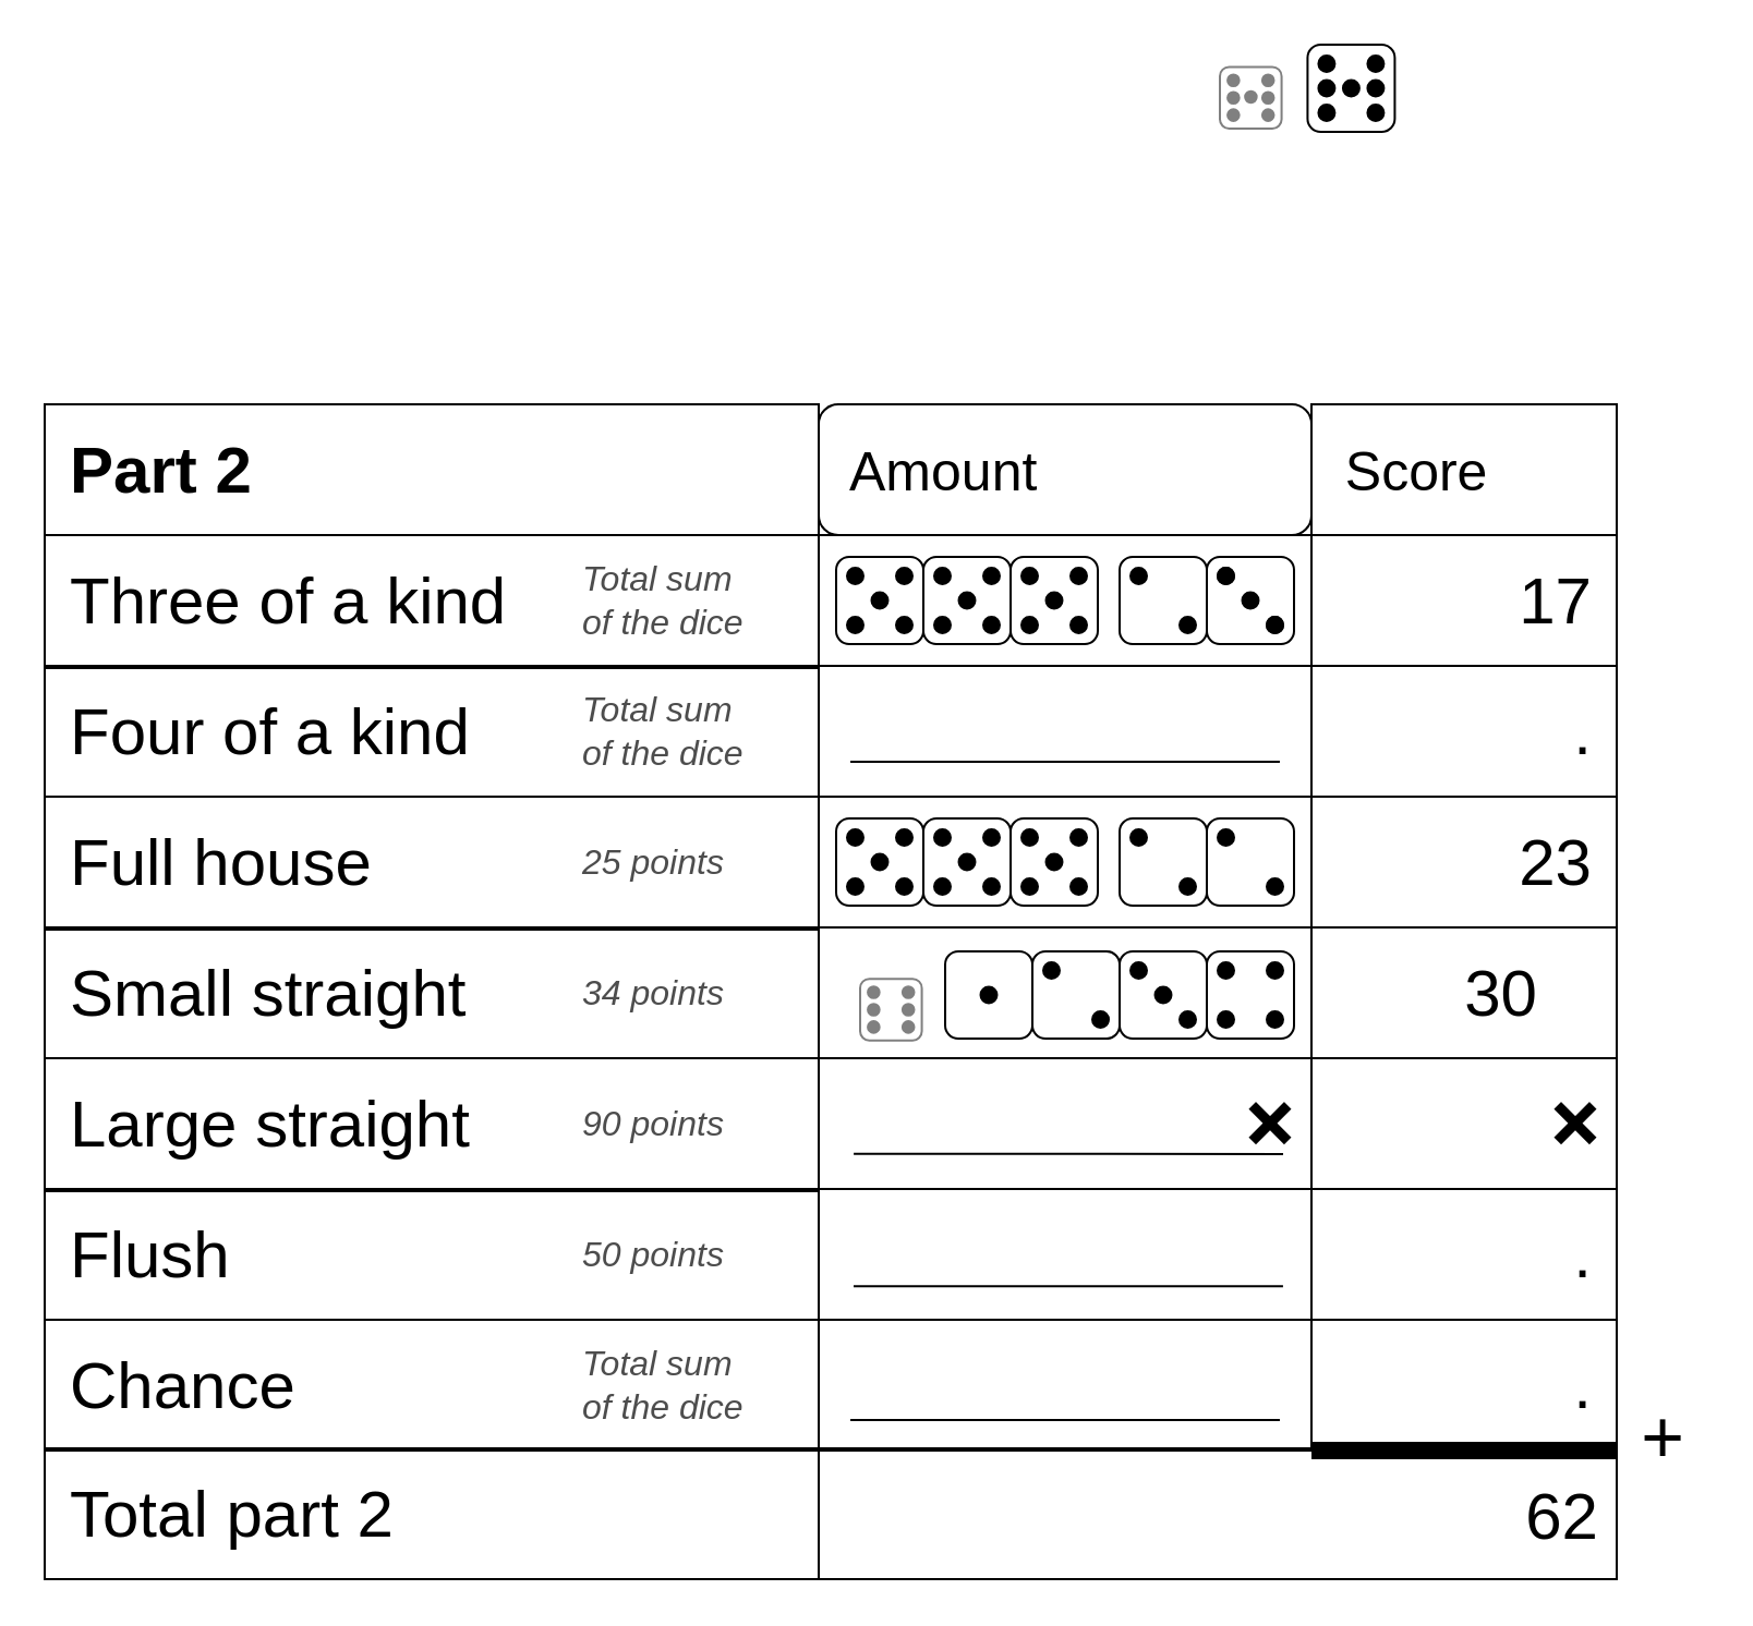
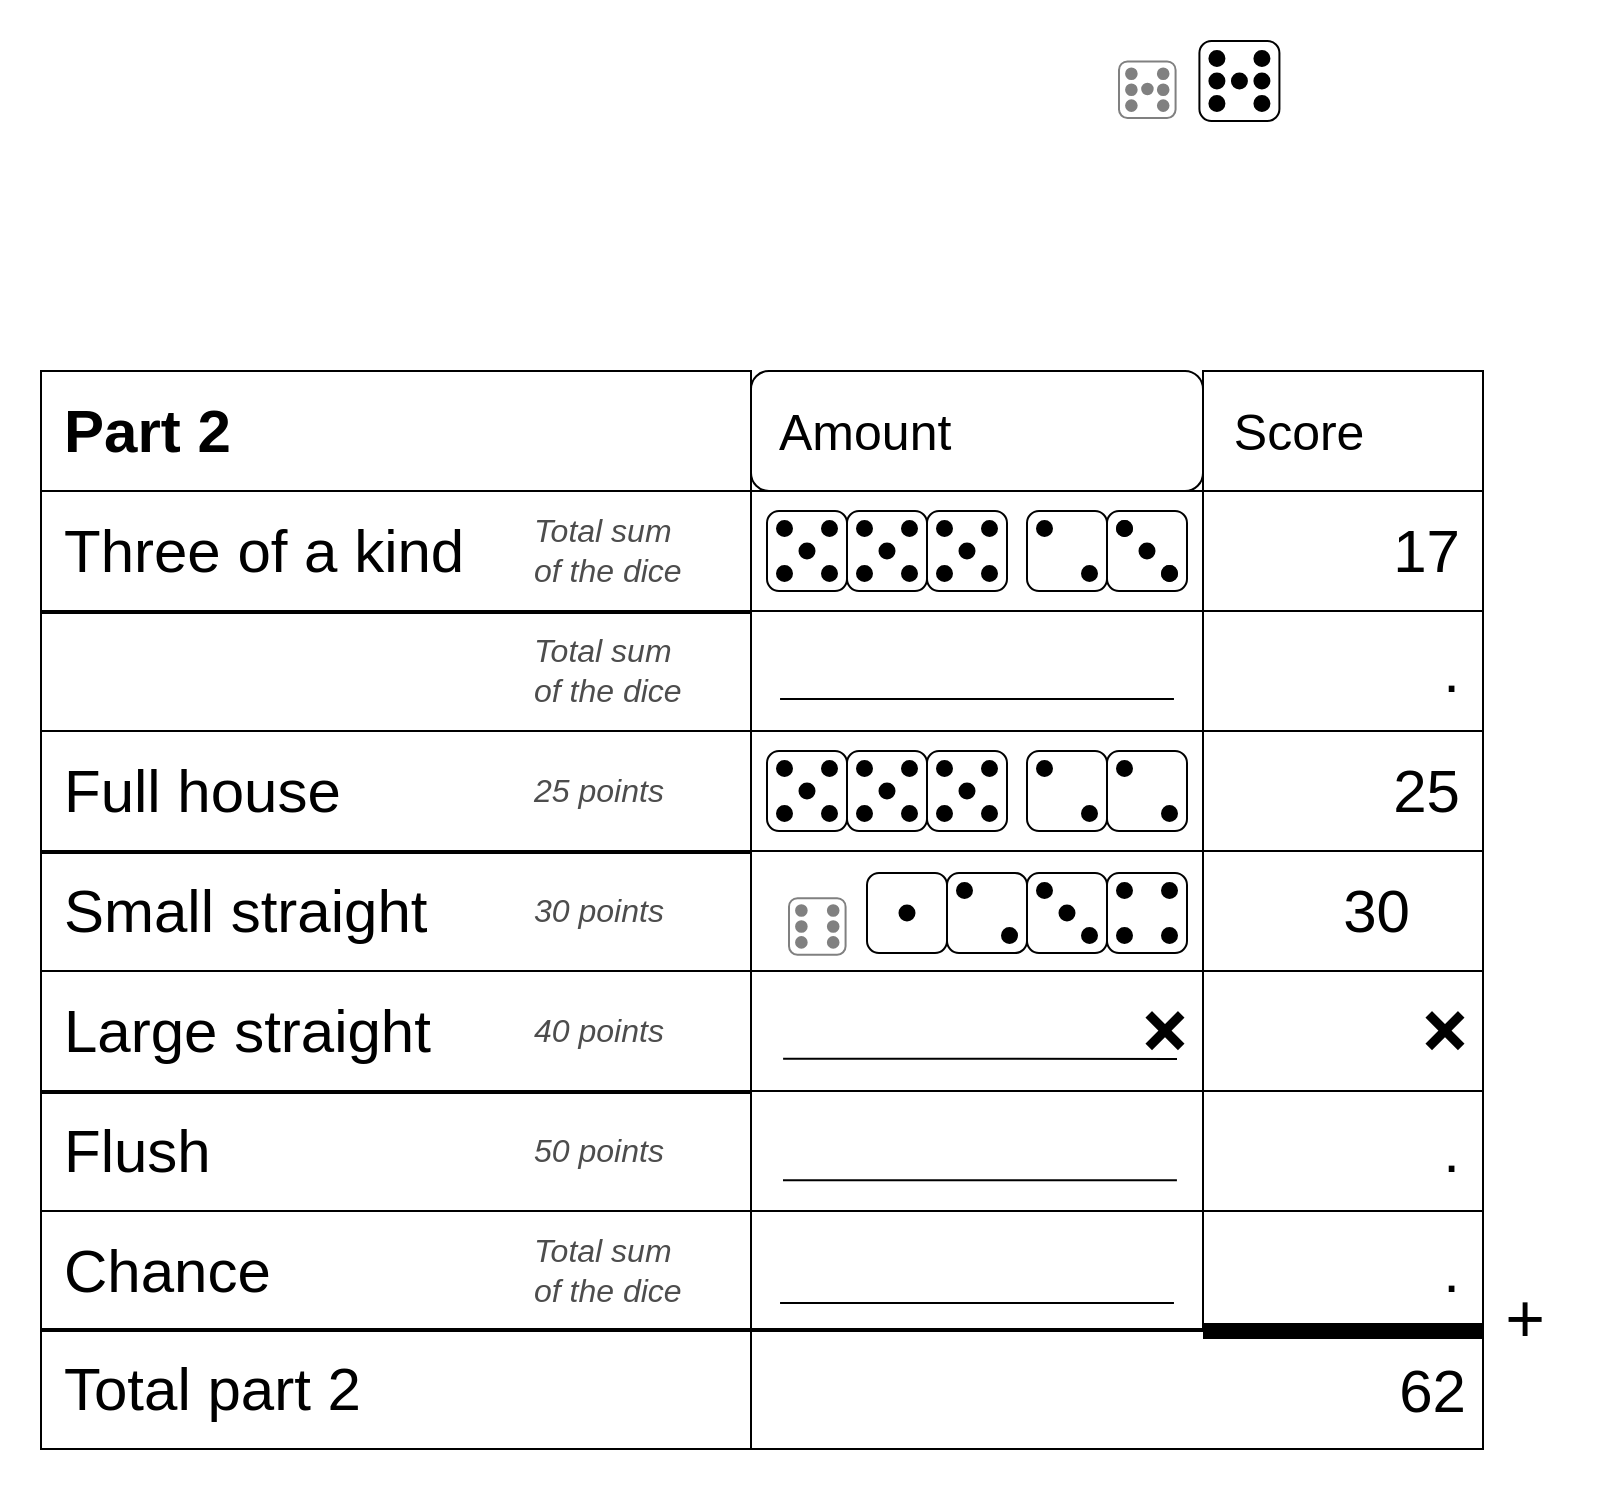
- <mxCell id="27" value="&lt;font style=&quot;font-size: 30px;&quot;&gt;Four of a kind&lt;/font&gt;" style="text;html=1;align=left;verticalAlign=middle;resizable=0;points=[];autosize=1;strokeColor=none;fillColor=none;" parent="1" vertex="1"><mxGeometry x="30" y="310" width="210" height="50" as="geometry" /></mxCell>
- <mxCell id="34" value="&lt;font style=&quot;font-size: 30px;&quot;&gt;23&lt;/font&gt;" style="text;html=1;align=right;verticalAlign=middle;resizable=0;points=[];autosize=1;strokeColor=none;fillColor=none;" parent="1" vertex="1"><mxGeometry x="671" y="370" width="60" height="50" as="geometry" /></mxCell>
+ <mxCell id="34" value="&lt;font style=&quot;font-size: 30px;&quot;&gt;25&lt;/font&gt;" style="text;html=1;align=right;verticalAlign=middle;resizable=0;points=[];autosize=1;strokeColor=none;fillColor=none;" parent="1" vertex="1"><mxGeometry x="671" y="370" width="60" height="50" as="geometry" /></mxCell>
- <mxCell id="13" value="&lt;font color=&quot;#4d4d4d&quot;&gt;&lt;span style=&quot;font-size: 16px;&quot;&gt;&lt;i&gt;34 points&lt;/i&gt;&lt;/span&gt;&lt;/font&gt;" style="text;html=1;align=left;verticalAlign=middle;resizable=0;points=[];autosize=1;strokeColor=none;fillColor=none;" parent="1" vertex="1"><mxGeometry x="265" y="440" width="90" height="30" as="geometry" /></mxCell>
+ <mxCell id="13" value="&lt;font color=&quot;#4d4d4d&quot;&gt;&lt;span style=&quot;font-size: 16px;&quot;&gt;&lt;i&gt;30 points&lt;/i&gt;&lt;/span&gt;&lt;/font&gt;" style="text;html=1;align=left;verticalAlign=middle;resizable=0;points=[];autosize=1;strokeColor=none;fillColor=none;" parent="1" vertex="1"><mxGeometry x="265" y="440" width="90" height="30" as="geometry" /></mxCell>
- <mxCell id="14" value="&lt;font color=&quot;#4d4d4d&quot;&gt;&lt;span style=&quot;font-size: 16px;&quot;&gt;&lt;i&gt;90 points&lt;/i&gt;&lt;/span&gt;&lt;/font&gt;" style="text;html=1;align=left;verticalAlign=middle;resizable=0;points=[];autosize=1;strokeColor=none;fillColor=none;" parent="1" vertex="1"><mxGeometry x="265" y="500" width="90" height="30" as="geometry" /></mxCell>
+ <mxCell id="14" value="&lt;font color=&quot;#4d4d4d&quot;&gt;&lt;span style=&quot;font-size: 16px;&quot;&gt;&lt;i&gt;40 points&lt;/i&gt;&lt;/span&gt;&lt;/font&gt;" style="text;html=1;align=left;verticalAlign=middle;resizable=0;points=[];autosize=1;strokeColor=none;fillColor=none;" parent="1" vertex="1"><mxGeometry x="265" y="500" width="90" height="30" as="geometry" /></mxCell>
